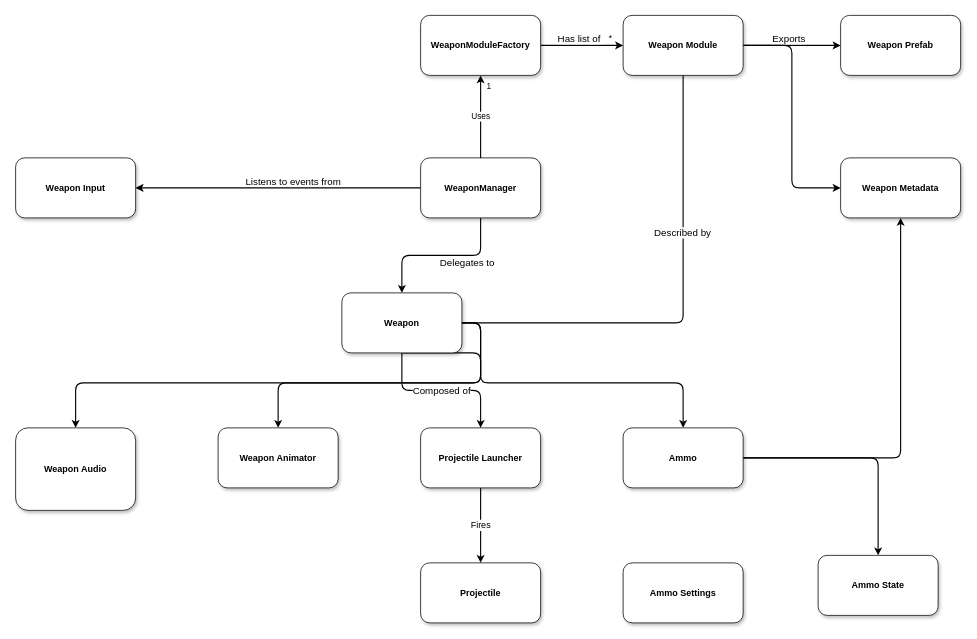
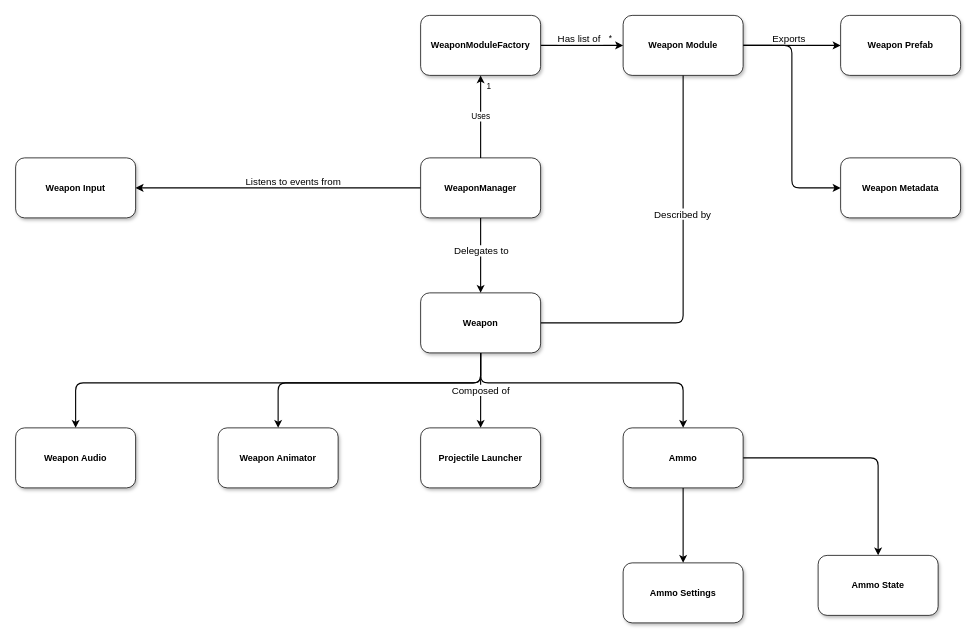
- <mxCell id="25" value="&lt;b&gt;Weapon&lt;br&gt;&lt;/b&gt;" style="whiteSpace=wrap;html=1;rounded=1;shadow=1;" vertex="1" parent="1"><mxGeometry x="455" y="390" width="160" height="80" as="geometry" /></mxCell>
+ <mxCell id="25" value="&lt;b&gt;Weapon&lt;br&gt;&lt;/b&gt;" style="whiteSpace=wrap;html=1;rounded=1;shadow=1;" vertex="1" parent="1"><mxGeometry x="560" y="390" width="160" height="80" as="geometry" /></mxCell>
- <mxCell id="28" style="edgeStyle=orthogonalEdgeStyle;rounded=1;orthogonalLoop=1;jettySize=auto;html=1;strokeWidth=1.5;endArrow=classic;endFill=1;" edge="1" parent="1" source="30" target="18"><mxGeometry relative="1" as="geometry" /></mxCell>
+ <mxCell id="28" style="edgeStyle=orthogonalEdgeStyle;rounded=1;orthogonalLoop=1;jettySize=auto;html=1;entryX=0.5;entryY=0;entryDx=0;entryDy=0;strokeWidth=1.5;endArrow=classic;endFill=1;" edge="1" parent="1" source="30" target="34"><mxGeometry relative="1" as="geometry" /></mxCell>
- <mxCell id="32" value="&lt;b&gt;Weapon Audio&lt;br&gt;&lt;/b&gt;" style="whiteSpace=wrap;html=1;rounded=1;shadow=1;" vertex="1" parent="1"><mxGeometry x="20" y="570" width="160" height="110" as="geometry" /></mxCell>
+ <mxCell id="32" value="&lt;b&gt;Weapon Audio&lt;br&gt;&lt;/b&gt;" style="whiteSpace=wrap;html=1;rounded=1;shadow=1;" vertex="1" parent="1"><mxGeometry x="20" y="570" width="160" height="80" as="geometry" /></mxCell>
- <mxCell id="26" value="&lt;font style=&quot;font-size: 12px;&quot;&gt;Fires&lt;/font&gt;" style="edgeStyle=orthogonalEdgeStyle;rounded=1;orthogonalLoop=1;jettySize=auto;html=1;strokeWidth=1.5;endArrow=classic;endFill=1;" edge="1" parent="1" source="27" target="33"><mxGeometry relative="1" as="geometry" /></mxCell>
- <mxCell id="33" value="&lt;b&gt;Projectile&lt;br&gt;&lt;/b&gt;" style="whiteSpace=wrap;html=1;rounded=1;shadow=1;" vertex="1" parent="1"><mxGeometry x="560" y="750" width="160" height="80" as="geometry" /></mxCell>
